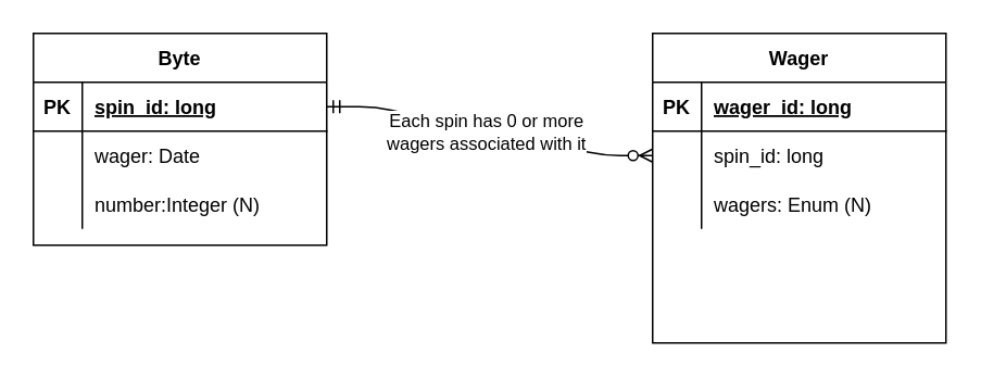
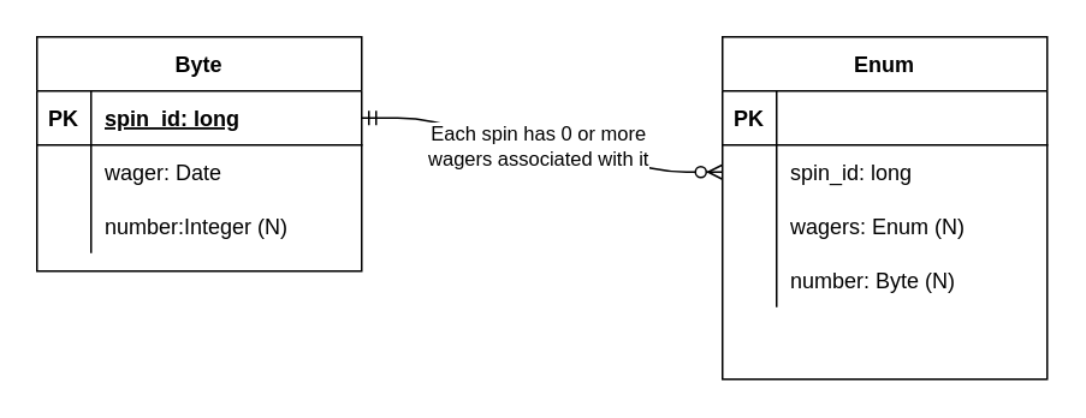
- <mxCell id="12" value="Wager" style="shape=table;startSize=30;container=1;collapsible=1;childLayout=tableLayout;fixedRows=1;rowLines=0;fontStyle=1;align=center;resizeLast=1;" vertex="1" parent="1"><mxGeometry x="400" y="20" width="180" height="190" as="geometry" /></mxCell>
+ <mxCell id="12" value="Enum" style="shape=table;startSize=30;container=1;collapsible=1;childLayout=tableLayout;fixedRows=1;rowLines=0;fontStyle=1;align=center;resizeLast=1;" vertex="1" parent="1"><mxGeometry x="400" y="20" width="180" height="190" as="geometry" /></mxCell>
- <mxCell id="15" value="wager_id: long" style="shape=partialRectangle;connectable=0;fillColor=none;top=0;left=0;bottom=0;right=0;align=left;spacingLeft=6;fontStyle=5;overflow=hidden;" vertex="1" parent="13"><mxGeometry x="30" width="150" height="30" as="geometry" /></mxCell>
+ <mxCell id="23" value="number: Byte (N)" style="shape=partialRectangle;connectable=0;fillColor=none;top=0;left=0;bottom=0;right=0;align=left;spacingLeft=6;overflow=hidden;" vertex="1" parent="21"><mxGeometry x="30" width="150" height="30" as="geometry" /></mxCell>
